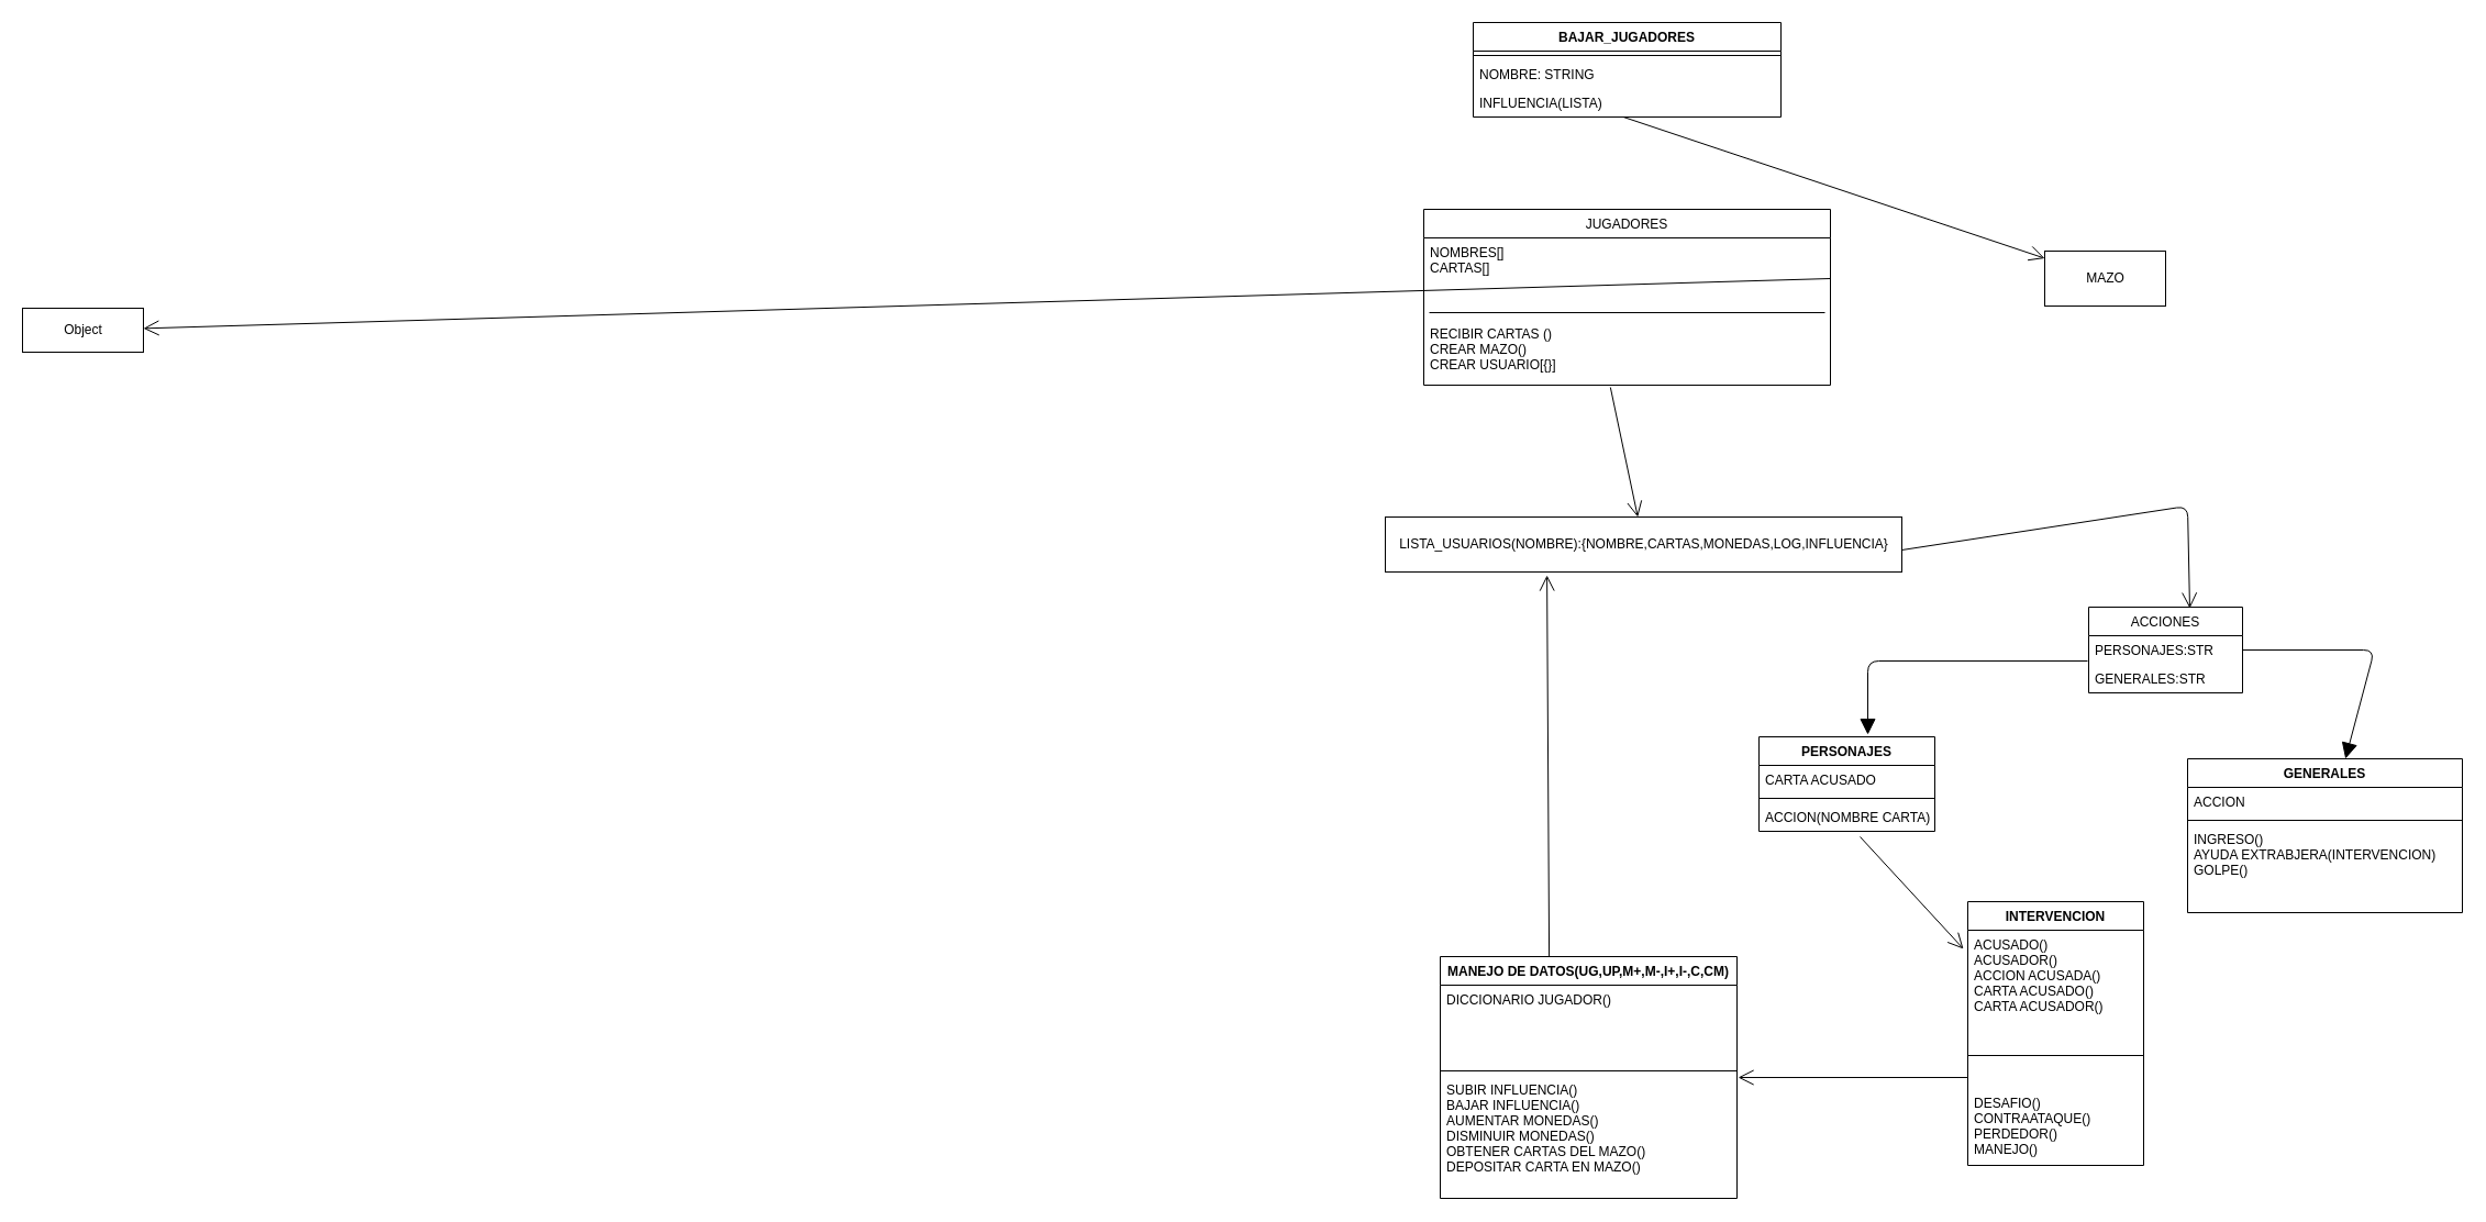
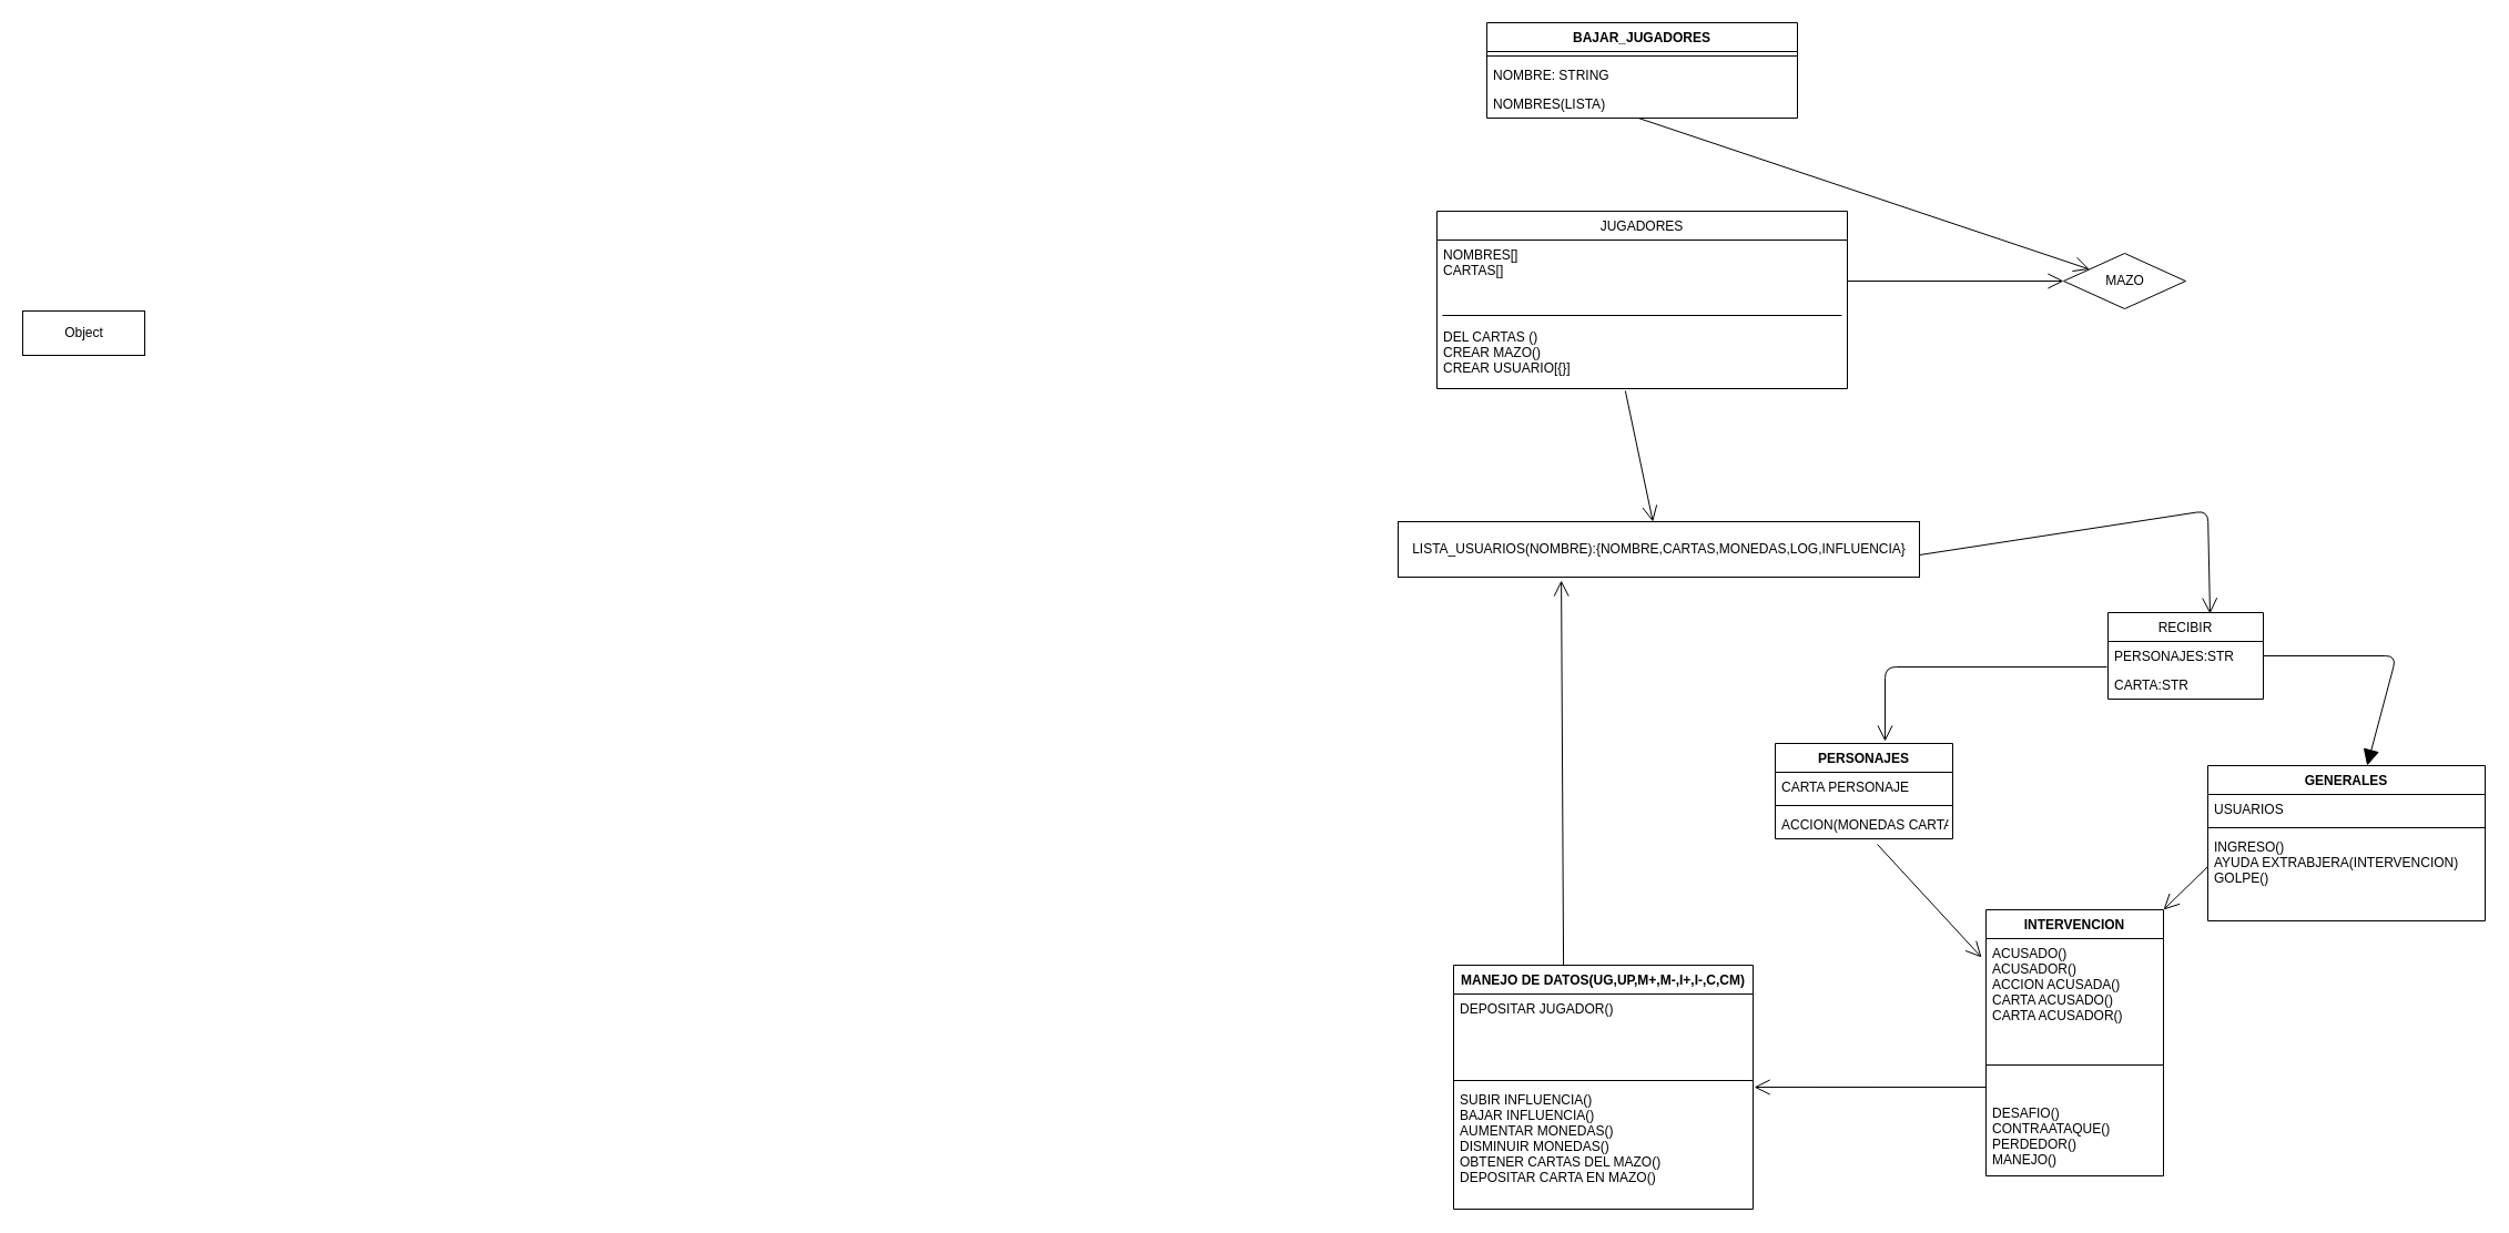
- <mxCell id="5" value="INFLUENCIA(LISTA)" style="text;strokeColor=none;fillColor=none;align=left;verticalAlign=top;spacingLeft=4;spacingRight=4;overflow=hidden;rotatable=0;points=[[0,0.5],[1,0.5]];portConstraint=eastwest;" vertex="1" parent="2"><mxGeometry y="60" width="280" height="26" as="geometry" /></mxCell>
+ <mxCell id="5" value="NOMBRES(LISTA)" style="text;strokeColor=none;fillColor=none;align=left;verticalAlign=top;spacingLeft=4;spacingRight=4;overflow=hidden;rotatable=0;points=[[0,0.5],[1,0.5]];portConstraint=eastwest;" vertex="1" parent="2"><mxGeometry y="60" width="280" height="26" as="geometry" /></mxCell>
- <mxCell id="7" value="MAZO" style="html=1;" vertex="1" parent="1"><mxGeometry x="1860" y="228" width="110" height="50" as="geometry" /></mxCell>
+ <mxCell id="7" value="MAZO" style="rhombus;html=1;" vertex="1" parent="1"><mxGeometry x="1860" y="228" width="110" height="50" as="geometry" /></mxCell>
- <mxCell id="12" value="" style="endArrow=open;endFill=1;endSize=12;html=1;exitX=1;exitY=0.5;exitDx=0;exitDy=0;" edge="1" parent="1" source="9" target="6"><mxGeometry width="160" relative="1" as="geometry"><mxPoint x="1510" y="280" as="sourcePoint" /><mxPoint x="1760" y="380" as="targetPoint" /></mxGeometry></mxCell>
+ <mxCell id="12" value="" style="endArrow=open;endFill=1;endSize=12;html=1;entryX=0;entryY=0.5;entryDx=0;entryDy=0;exitX=1;exitY=0.5;exitDx=0;exitDy=0;" edge="1" parent="1" source="9" target="7"><mxGeometry width="160" relative="1" as="geometry"><mxPoint x="1510" y="280" as="sourcePoint" /><mxPoint x="1760" y="380" as="targetPoint" /></mxGeometry></mxCell>
- <mxCell id="10" value="RECIBIR CARTAS ()&#10;CREAR MAZO()&#10;CREAR USUARIO[{}]" style="text;strokeColor=none;fillColor=none;align=left;verticalAlign=top;spacingLeft=4;spacingRight=4;overflow=hidden;rotatable=0;points=[[0,0.5],[1,0.5]];portConstraint=eastwest;" vertex="1" parent="8"><mxGeometry y="100" width="370" height="60" as="geometry" /></mxCell>
+ <mxCell id="10" value="DEL CARTAS ()&#10;CREAR MAZO()&#10;CREAR USUARIO[{}]" style="text;strokeColor=none;fillColor=none;align=left;verticalAlign=top;spacingLeft=4;spacingRight=4;overflow=hidden;rotatable=0;points=[[0,0.5],[1,0.5]];portConstraint=eastwest;" vertex="1" parent="8"><mxGeometry y="100" width="370" height="60" as="geometry" /></mxCell>
- <mxCell id="13" value="ACCIONES" style="swimlane;fontStyle=0;childLayout=stackLayout;horizontal=1;startSize=26;fillColor=none;horizontalStack=0;resizeParent=1;resizeParentMax=0;resizeLast=0;collapsible=1;marginBottom=0;" vertex="1" parent="1"><mxGeometry x="1900" y="552" width="140" height="78" as="geometry" /></mxCell>
+ <mxCell id="13" value="RECIBIR" style="swimlane;fontStyle=0;childLayout=stackLayout;horizontal=1;startSize=26;fillColor=none;horizontalStack=0;resizeParent=1;resizeParentMax=0;resizeLast=0;collapsible=1;marginBottom=0;" vertex="1" parent="1"><mxGeometry x="1900" y="552" width="140" height="78" as="geometry" /></mxCell>
- <mxCell id="15" value="GENERALES:STR" style="text;strokeColor=none;fillColor=none;align=left;verticalAlign=top;spacingLeft=4;spacingRight=4;overflow=hidden;rotatable=0;points=[[0,0.5],[1,0.5]];portConstraint=eastwest;" vertex="1" parent="13"><mxGeometry y="52" width="140" height="26" as="geometry" /></mxCell>
+ <mxCell id="15" value="CARTA:STR" style="text;strokeColor=none;fillColor=none;align=left;verticalAlign=top;spacingLeft=4;spacingRight=4;overflow=hidden;rotatable=0;points=[[0,0.5],[1,0.5]];portConstraint=eastwest;" vertex="1" parent="13"><mxGeometry y="52" width="140" height="26" as="geometry" /></mxCell>
- <mxCell id="19" value="" style="endArrow=block;endFill=1;endSize=12;html=1;exitX=-0.007;exitY=0.885;exitDx=0;exitDy=0;exitPerimeter=0;entryX=0.619;entryY=-0.023;entryDx=0;entryDy=0;entryPerimeter=0;" edge="1" parent="1" source="14" target="25"><mxGeometry width="160" relative="1" as="geometry"><mxPoint x="1600" y="590" as="sourcePoint" /><mxPoint x="1790" y="630" as="targetPoint" /><Array as="points"><mxPoint x="1699" y="601" /></Array></mxGeometry></mxCell>
+ <mxCell id="19" value="" style="endArrow=open;endFill=1;endSize=12;html=1;exitX=-0.007;exitY=0.885;exitDx=0;exitDy=0;exitPerimeter=0;entryX=0.619;entryY=-0.023;entryDx=0;entryDy=0;entryPerimeter=0;" edge="1" parent="1" source="14" target="25"><mxGeometry width="160" relative="1" as="geometry"><mxPoint x="1600" y="590" as="sourcePoint" /><mxPoint x="1790" y="630" as="targetPoint" /><Array as="points"><mxPoint x="1699" y="601" /></Array></mxGeometry></mxCell>
- <mxCell id="26" value="CARTA ACUSADO" style="text;strokeColor=none;fillColor=none;align=left;verticalAlign=top;spacingLeft=4;spacingRight=4;overflow=hidden;rotatable=0;points=[[0,0.5],[1,0.5]];portConstraint=eastwest;" vertex="1" parent="25"><mxGeometry y="26" width="160" height="26" as="geometry" /></mxCell>
+ <mxCell id="26" value="CARTA PERSONAJE" style="text;strokeColor=none;fillColor=none;align=left;verticalAlign=top;spacingLeft=4;spacingRight=4;overflow=hidden;rotatable=0;points=[[0,0.5],[1,0.5]];portConstraint=eastwest;" vertex="1" parent="25"><mxGeometry y="26" width="160" height="26" as="geometry" /></mxCell>
- <mxCell id="22" value="ACCION" style="text;strokeColor=none;fillColor=none;align=left;verticalAlign=top;spacingLeft=4;spacingRight=4;overflow=hidden;rotatable=0;points=[[0,0.5],[1,0.5]];portConstraint=eastwest;" vertex="1" parent="21"><mxGeometry y="26" width="250" height="26" as="geometry" /></mxCell>
+ <mxCell id="22" value="USUARIOS" style="text;strokeColor=none;fillColor=none;align=left;verticalAlign=top;spacingLeft=4;spacingRight=4;overflow=hidden;rotatable=0;points=[[0,0.5],[1,0.5]];portConstraint=eastwest;" vertex="1" parent="21"><mxGeometry y="26" width="250" height="26" as="geometry" /></mxCell>
- <mxCell id="28" value="ACCION(NOMBRE CARTA)" style="text;strokeColor=none;fillColor=none;align=left;verticalAlign=top;spacingLeft=4;spacingRight=4;overflow=hidden;rotatable=0;points=[[0,0.5],[1,0.5]];portConstraint=eastwest;" vertex="1" parent="25"><mxGeometry y="60" width="160" height="26" as="geometry" /></mxCell>
+ <mxCell id="28" value="ACCION(MONEDAS CARTA)" style="text;strokeColor=none;fillColor=none;align=left;verticalAlign=top;spacingLeft=4;spacingRight=4;overflow=hidden;rotatable=0;points=[[0,0.5],[1,0.5]];portConstraint=eastwest;" vertex="1" parent="25"><mxGeometry y="60" width="160" height="26" as="geometry" /></mxCell>
+ <mxCell id="34" value="" style="endArrow=open;endFill=1;endSize=12;html=1;exitX=0;exitY=0.388;exitDx=0;exitDy=0;exitPerimeter=0;entryX=1;entryY=0;entryDx=0;entryDy=0;" edge="1" parent="1" source="24" target="29"><mxGeometry width="160" relative="1" as="geometry"><mxPoint x="1920" y="690" as="sourcePoint" /><mxPoint x="2040" y="750" as="targetPoint" /></mxGeometry></mxCell>
- <mxCell id="37" value="DICCIONARIO JUGADOR()" style="text;strokeColor=none;fillColor=none;align=left;verticalAlign=top;spacingLeft=4;spacingRight=4;overflow=hidden;rotatable=0;points=[[0,0.5],[1,0.5]];portConstraint=eastwest;" vertex="1" parent="36"><mxGeometry y="26" width="270" height="74" as="geometry" /></mxCell>
+ <mxCell id="37" value="DEPOSITAR JUGADOR()" style="text;strokeColor=none;fillColor=none;align=left;verticalAlign=top;spacingLeft=4;spacingRight=4;overflow=hidden;rotatable=0;points=[[0,0.5],[1,0.5]];portConstraint=eastwest;" vertex="1" parent="36"><mxGeometry y="26" width="270" height="74" as="geometry" /></mxCell>
